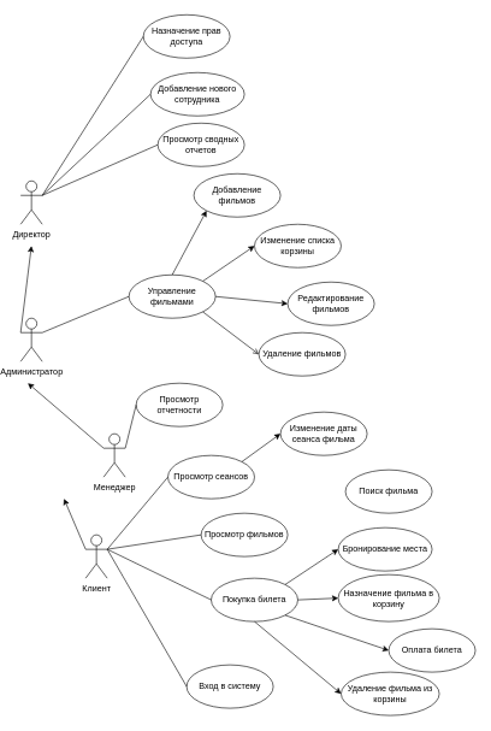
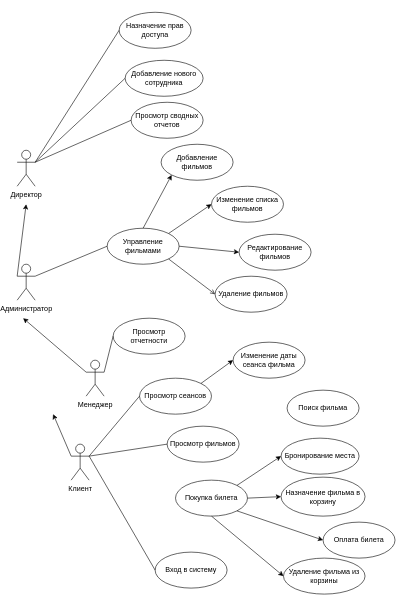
- <mxCell id="19" value="Изменение списка корзины" style="ellipse;whiteSpace=wrap;html=1;" parent="1" vertex="1"><mxGeometry x="344" y="310" width="120" height="60" as="geometry" /></mxCell>
+ <mxCell id="19" value="Изменение списка фильмов" style="ellipse;whiteSpace=wrap;html=1;" parent="1" vertex="1"><mxGeometry x="344" y="310" width="120" height="60" as="geometry" /></mxCell>
- <mxCell id="16" value="" style="endArrow=none;html=1;rounded=0;exitX=1;exitY=0.333;exitDx=0;exitDy=0;exitPerimeter=0;entryX=0;entryY=0.5;entryDx=0;entryDy=0;" parent="1" source="3" target="13" edge="1"><mxGeometry width="50" height="50" relative="1" as="geometry"><mxPoint x="320" y="650" as="sourcePoint" /><mxPoint x="370" y="600" as="targetPoint" /></mxGeometry></mxCell>
